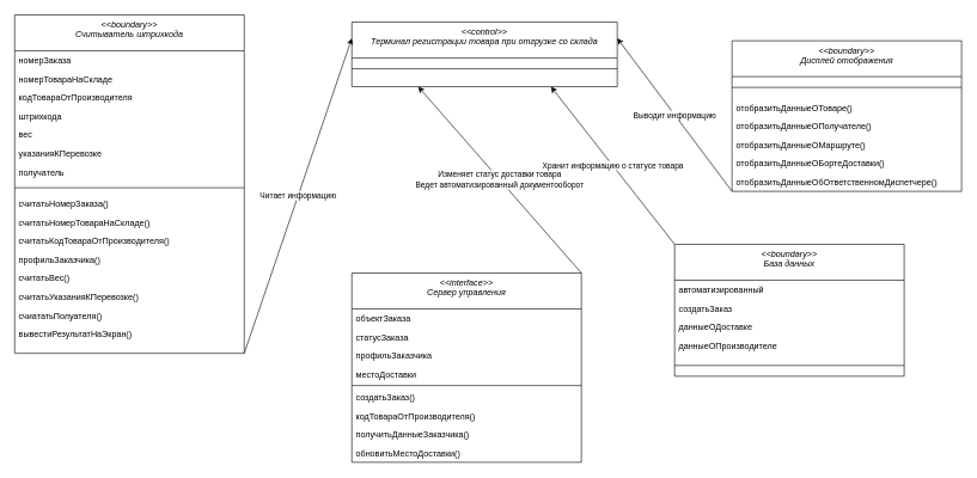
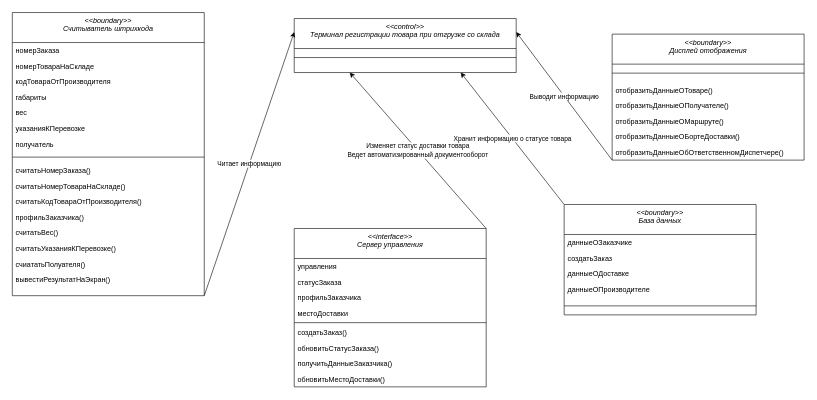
- <mxCell id="9" value="штрихкода" style="text;align=left;verticalAlign=top;spacingLeft=4;spacingRight=4;overflow=hidden;rotatable=0;points=[[0,0.5],[1,0.5]];portConstraint=eastwest;" vertex="1" parent="5"><mxGeometry y="128" width="320" height="26" as="geometry" /></mxCell>
+ <mxCell id="9" value="габариты" style="text;align=left;verticalAlign=top;spacingLeft=4;spacingRight=4;overflow=hidden;rotatable=0;points=[[0,0.5],[1,0.5]];portConstraint=eastwest;" vertex="1" parent="5"><mxGeometry y="128" width="320" height="26" as="geometry" /></mxCell>
- <mxCell id="43" value="автоматизированный" style="text;align=left;verticalAlign=top;spacingLeft=4;spacingRight=4;overflow=hidden;rotatable=0;points=[[0,0.5],[1,0.5]];portConstraint=eastwest;" vertex="1" parent="42"><mxGeometry y="50" width="320" height="26" as="geometry" /></mxCell>
+ <mxCell id="43" value="данныеОЗаказчике" style="text;align=left;verticalAlign=top;spacingLeft=4;spacingRight=4;overflow=hidden;rotatable=0;points=[[0,0.5],[1,0.5]];portConstraint=eastwest;" vertex="1" parent="42"><mxGeometry y="50" width="320" height="26" as="geometry" /></mxCell>
- <mxCell id="32" value="объектЗаказа" style="text;align=left;verticalAlign=top;spacingLeft=4;spacingRight=4;overflow=hidden;rotatable=0;points=[[0,0.5],[1,0.5]];portConstraint=eastwest;" vertex="1" parent="31"><mxGeometry y="50" width="320" height="26" as="geometry" /></mxCell>
+ <mxCell id="32" value="управления" style="text;align=left;verticalAlign=top;spacingLeft=4;spacingRight=4;overflow=hidden;rotatable=0;points=[[0,0.5],[1,0.5]];portConstraint=eastwest;" vertex="1" parent="31"><mxGeometry y="50" width="320" height="26" as="geometry" /></mxCell>
- <mxCell id="38" value="кодТовараОтПроизводителя()" style="text;align=left;verticalAlign=top;spacingLeft=4;spacingRight=4;overflow=hidden;rotatable=0;points=[[0,0.5],[1,0.5]];portConstraint=eastwest;" vertex="1" parent="31"><mxGeometry y="186" width="320" height="26" as="geometry" /></mxCell>
+ <mxCell id="38" value="обновитьСтатусЗаказа()" style="text;align=left;verticalAlign=top;spacingLeft=4;spacingRight=4;overflow=hidden;rotatable=0;points=[[0,0.5],[1,0.5]];portConstraint=eastwest;" vertex="1" parent="31"><mxGeometry y="186" width="320" height="26" as="geometry" /></mxCell>
